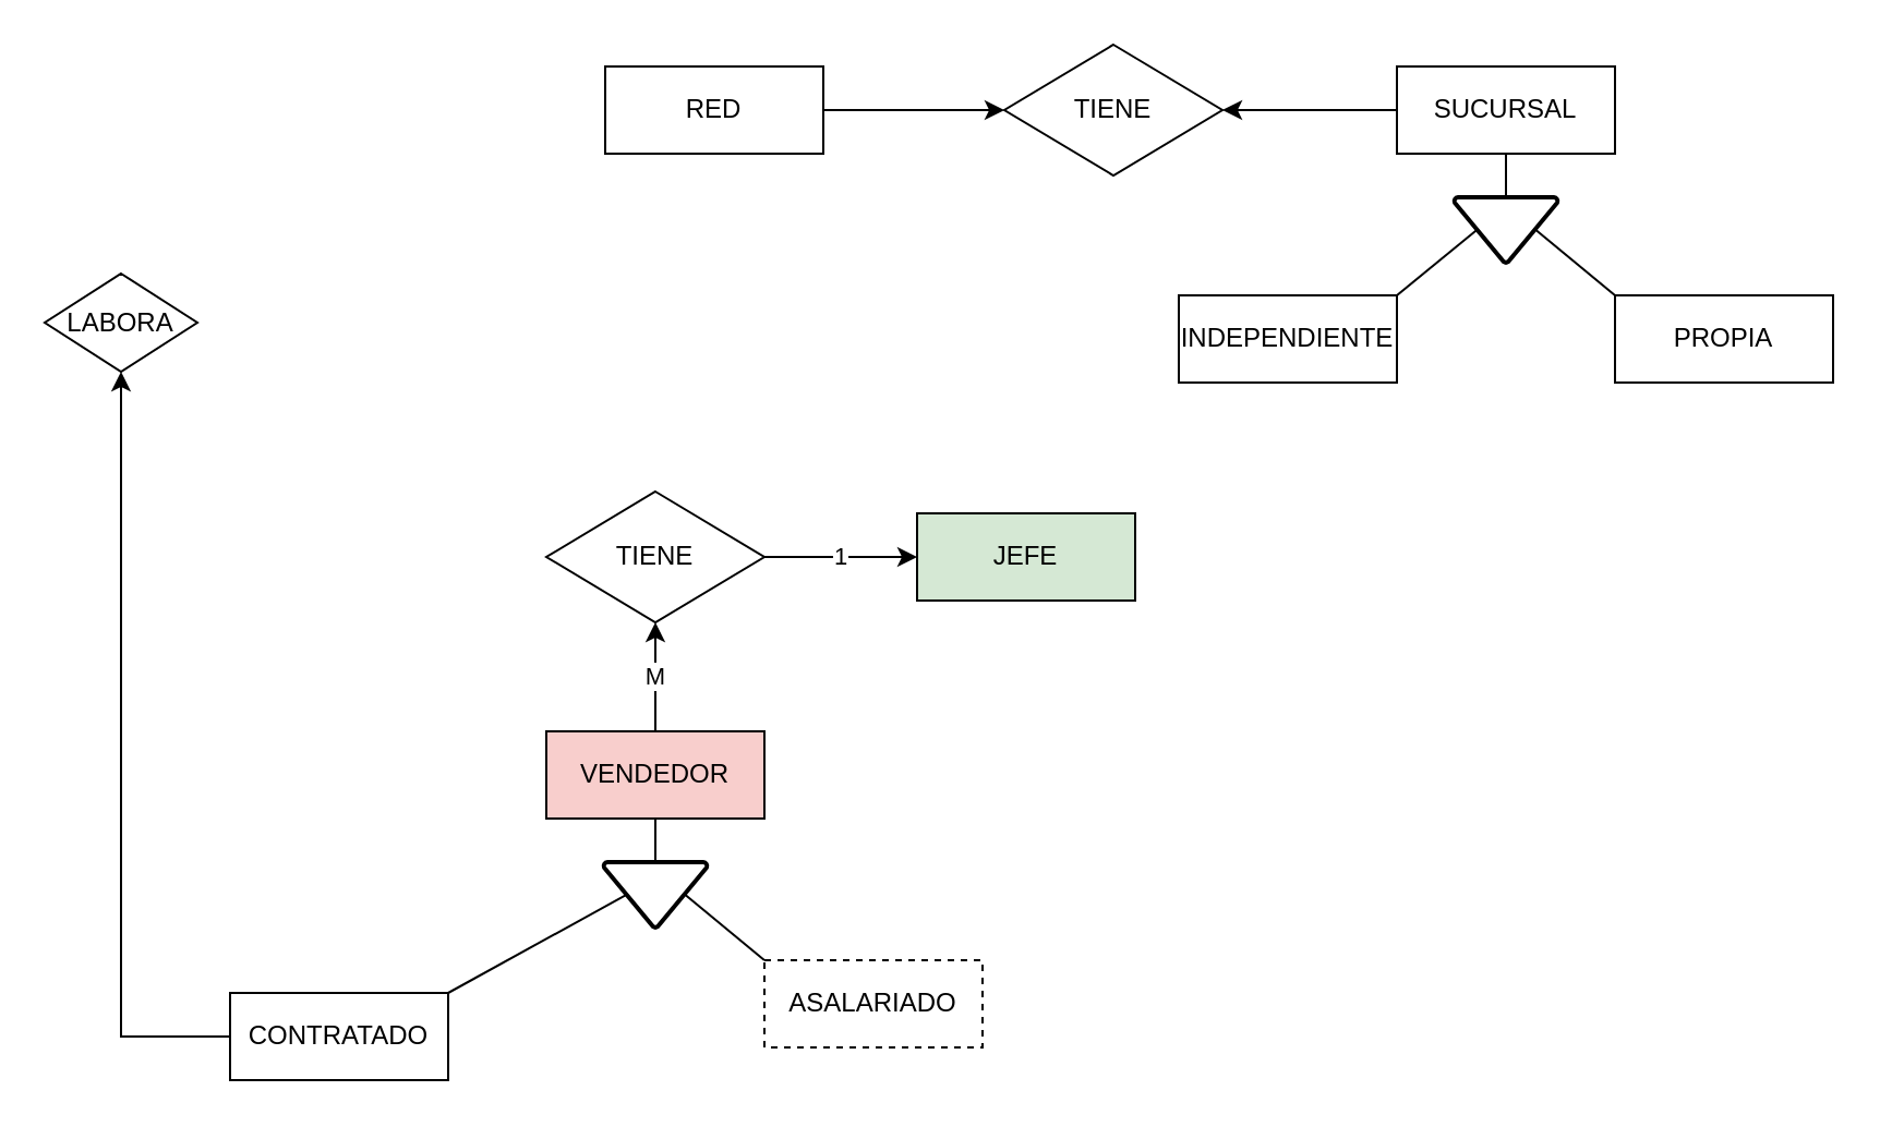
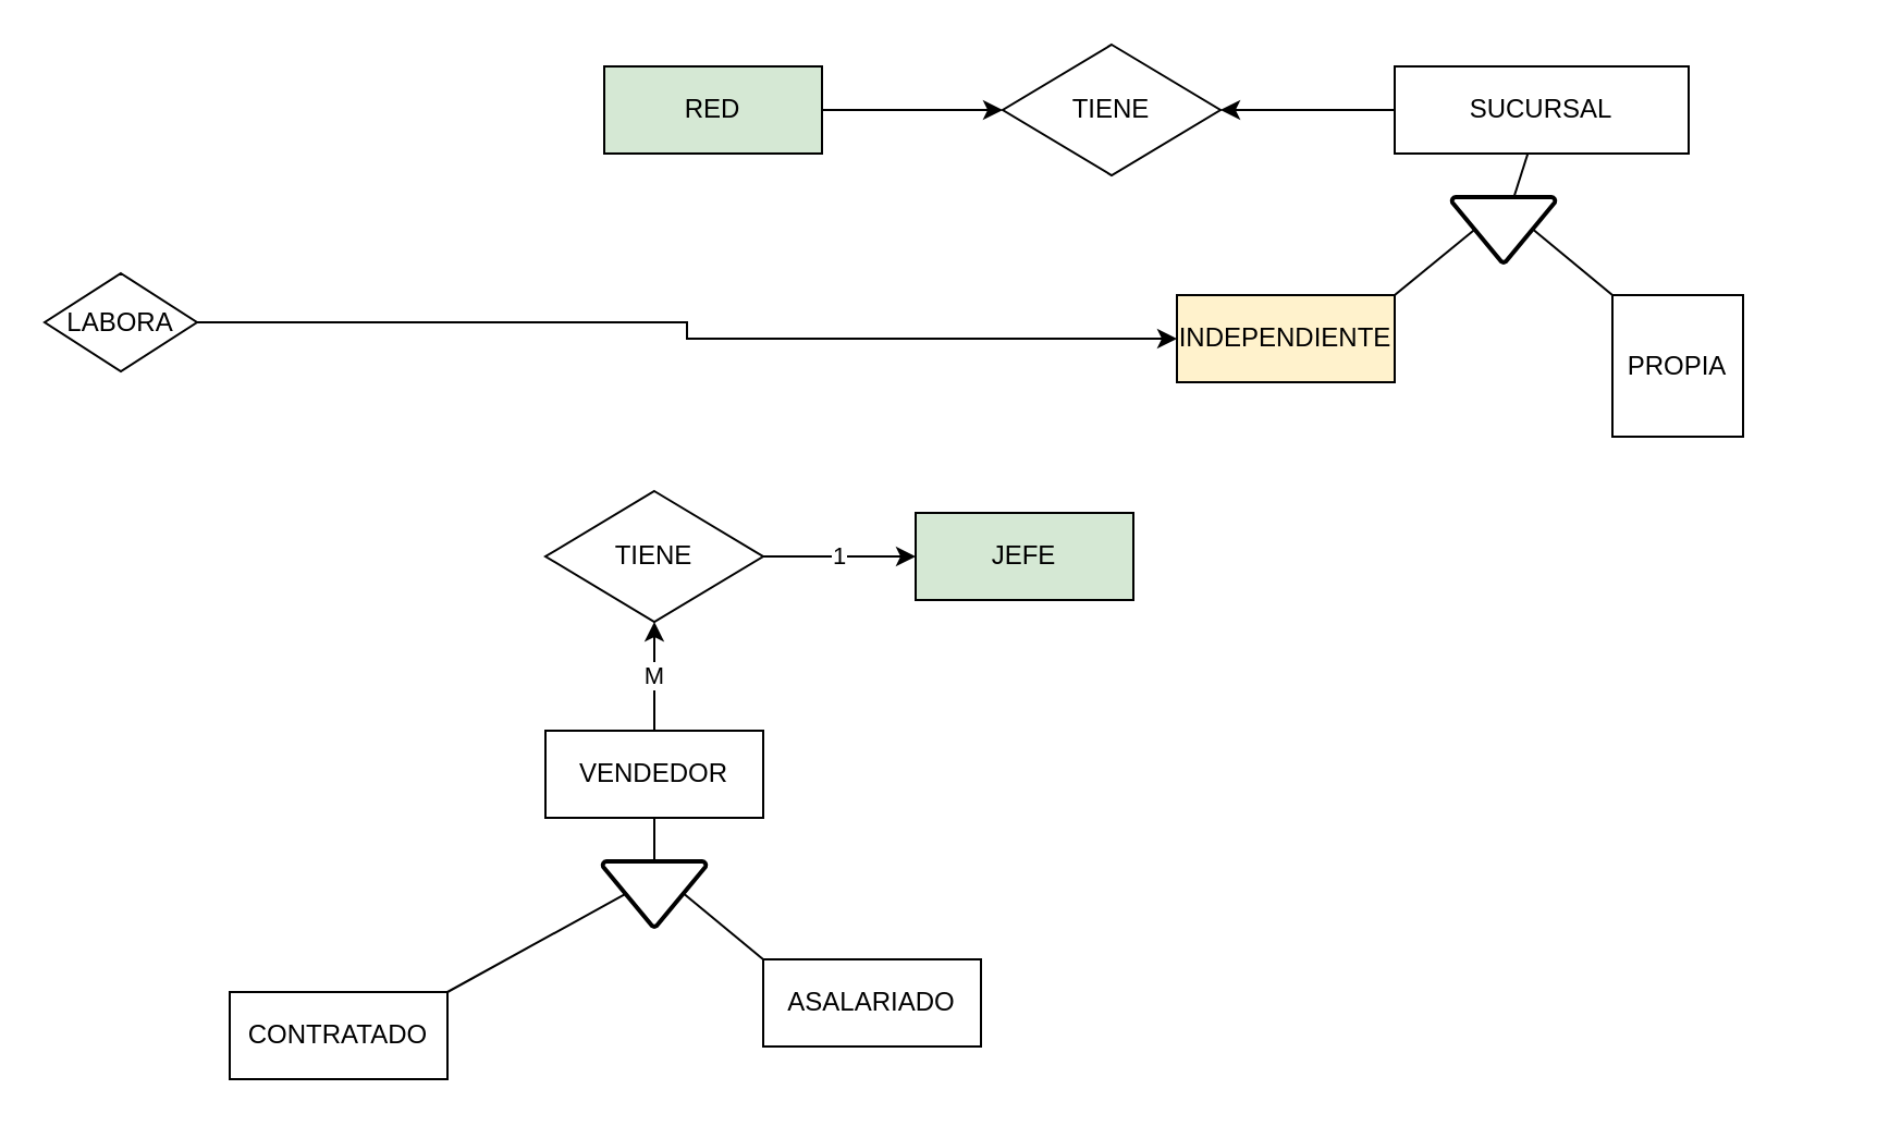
- <mxCell id="26" value="RED" style="whiteSpace=wrap;html=1;align=center;" vertex="1" parent="1"><mxGeometry x="277" y="30" width="100" height="40" as="geometry" /></mxCell>
+ <mxCell id="26" value="RED" style="whiteSpace=wrap;html=1;align=center;fillColor=#d5e8d4;" vertex="1" parent="1"><mxGeometry x="277" y="30" width="100" height="40" as="geometry" /></mxCell>
- <mxCell id="18" value="SUCURSAL" style="whiteSpace=wrap;html=1;align=center;" vertex="1" parent="1"><mxGeometry x="640" y="30" width="100" height="40" as="geometry" /></mxCell>
+ <mxCell id="18" value="SUCURSAL" style="whiteSpace=wrap;html=1;align=center;" vertex="1" parent="1"><mxGeometry x="640" y="30" width="135" height="40" as="geometry" /></mxCell>
+ <mxCell id="14" style="edgeStyle=orthogonalEdgeStyle;rounded=0;orthogonalLoop=1;jettySize=auto;html=1;entryX=0;entryY=0.5;entryDx=0;entryDy=0;" edge="1" parent="1" source="15" target="20"><mxGeometry relative="1" as="geometry" /></mxCell>
- <mxCell id="20" value="INDEPENDIENTE" style="whiteSpace=wrap;html=1;align=center;" vertex="1" parent="1"><mxGeometry x="540" y="135" width="100" height="40" as="geometry" /></mxCell>
+ <mxCell id="20" value="INDEPENDIENTE" style="whiteSpace=wrap;html=1;align=center;fillColor=#fff2cc;" vertex="1" parent="1"><mxGeometry x="540" y="135" width="100" height="40" as="geometry" /></mxCell>
- <mxCell id="19" value="PROPIA" style="whiteSpace=wrap;html=1;align=center;" vertex="1" parent="1"><mxGeometry x="740" y="135" width="100" height="40" as="geometry" /></mxCell>
+ <mxCell id="19" value="PROPIA" style="whiteSpace=wrap;html=1;align=center;" vertex="1" parent="1"><mxGeometry x="740" y="135" width="60" height="65" as="geometry" /></mxCell>
- <mxCell id="6" style="edgeStyle=orthogonalEdgeStyle;rounded=0;orthogonalLoop=1;jettySize=auto;html=1;entryX=0.5;entryY=1;entryDx=0;entryDy=0;" edge="1" parent="1" source="7" target="15"><mxGeometry relative="1" as="geometry" /></mxCell>
- <mxCell id="4" value="VENDEDOR" style="whiteSpace=wrap;html=1;align=center;fillColor=#f8cecc;" vertex="1" parent="1"><mxGeometry x="250" y="335" width="100" height="40" as="geometry" /></mxCell>
+ <mxCell id="4" value="VENDEDOR" style="whiteSpace=wrap;html=1;align=center;" vertex="1" parent="1"><mxGeometry x="250" y="335" width="100" height="40" as="geometry" /></mxCell>
- <mxCell id="5" value="ASALARIADO" style="whiteSpace=wrap;html=1;align=center;dashed=1;" vertex="1" parent="1"><mxGeometry x="350" y="440" width="100" height="40" as="geometry" /></mxCell>
+ <mxCell id="5" value="ASALARIADO" style="whiteSpace=wrap;html=1;align=center;" vertex="1" parent="1"><mxGeometry x="350" y="440" width="100" height="40" as="geometry" /></mxCell>
